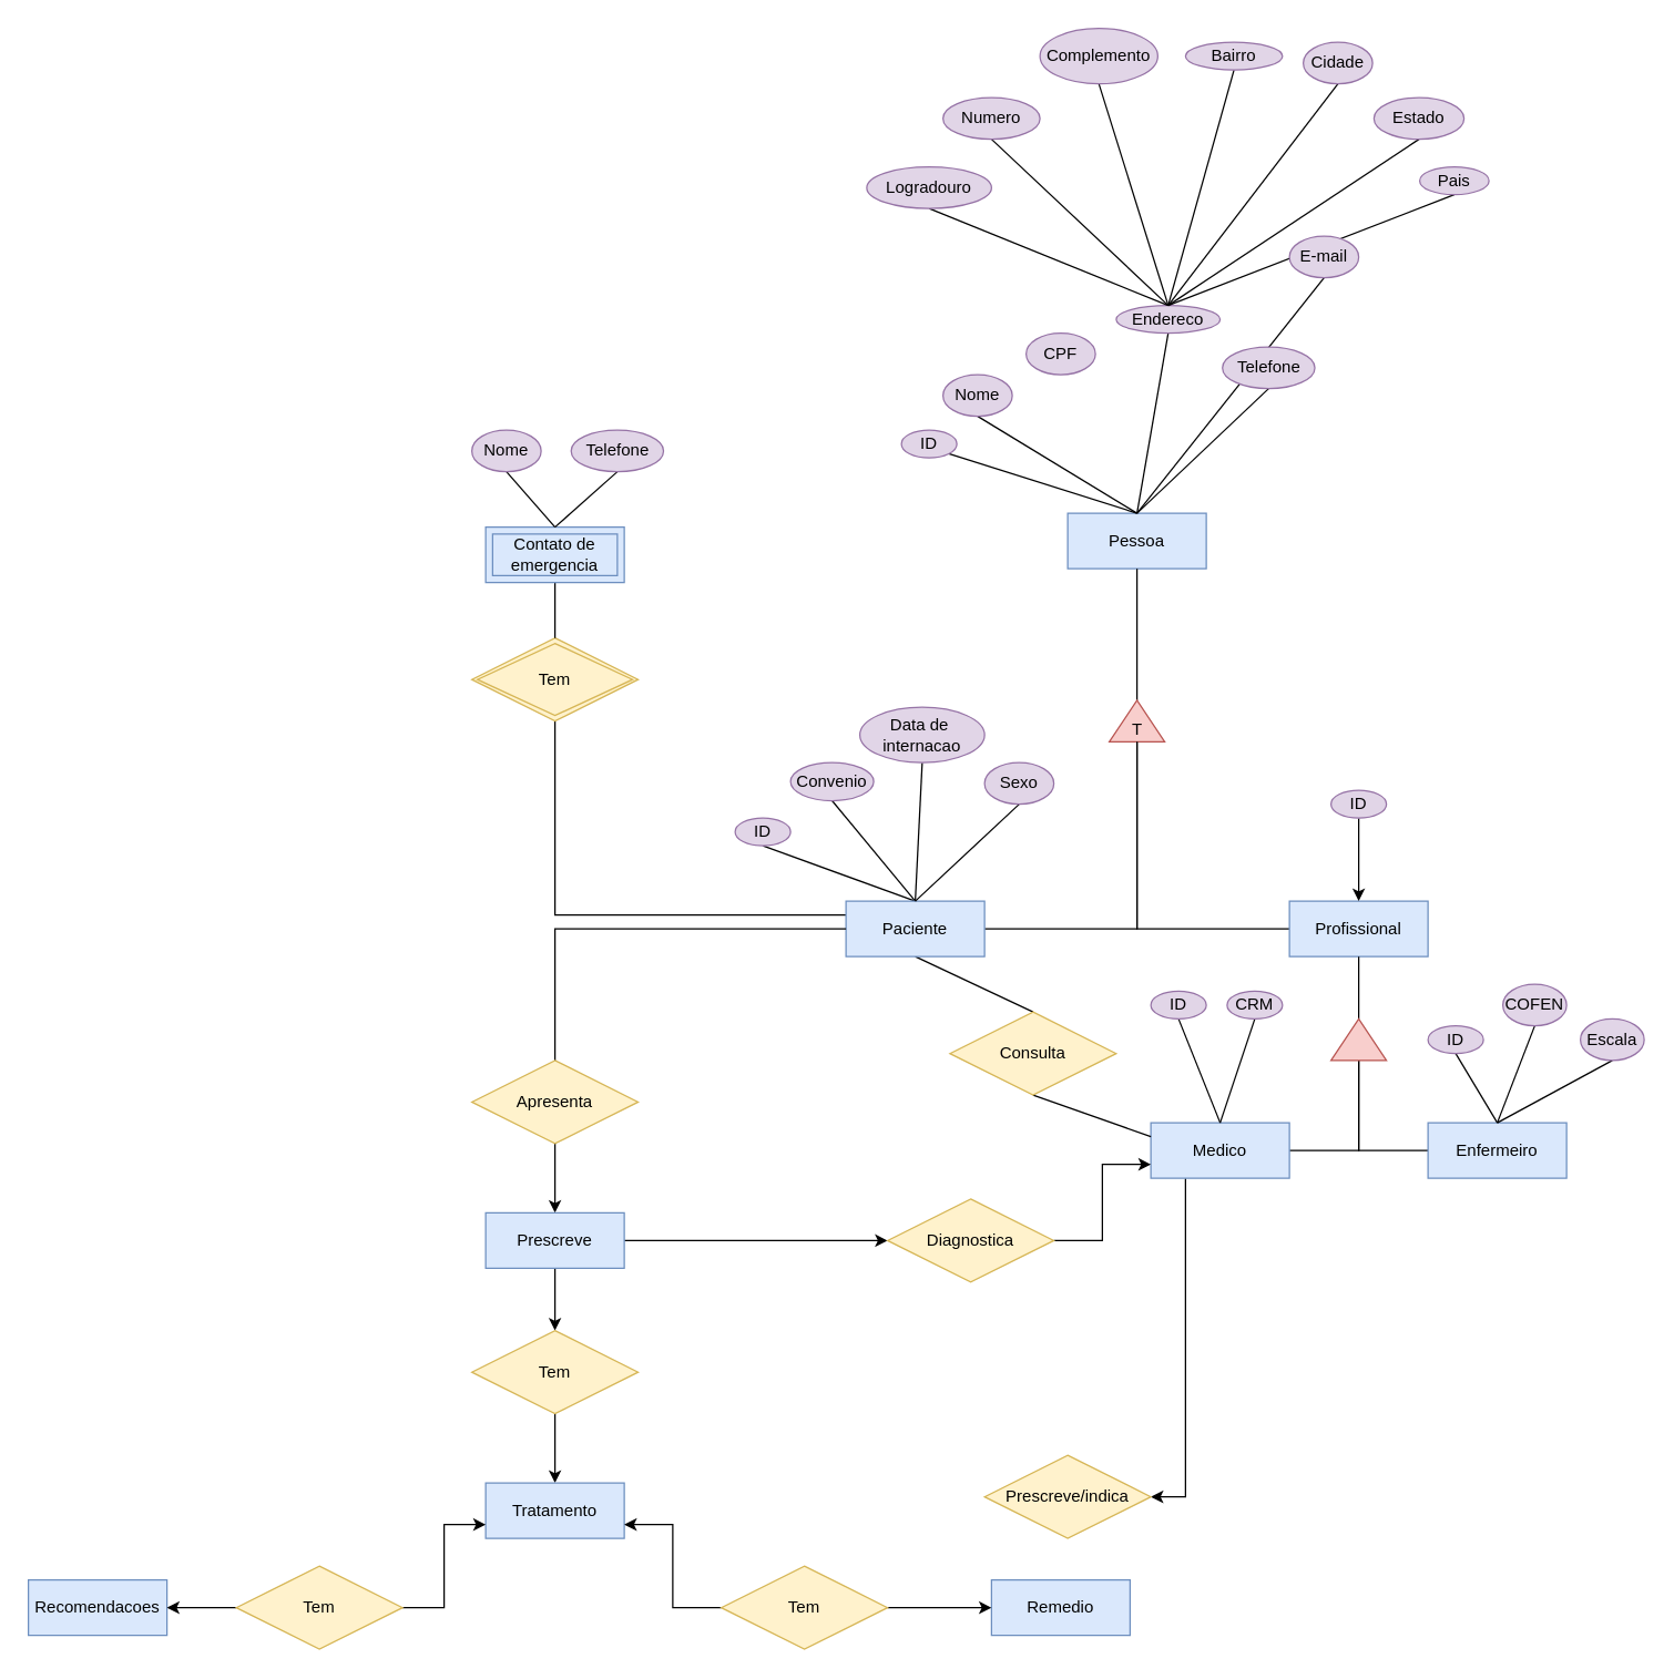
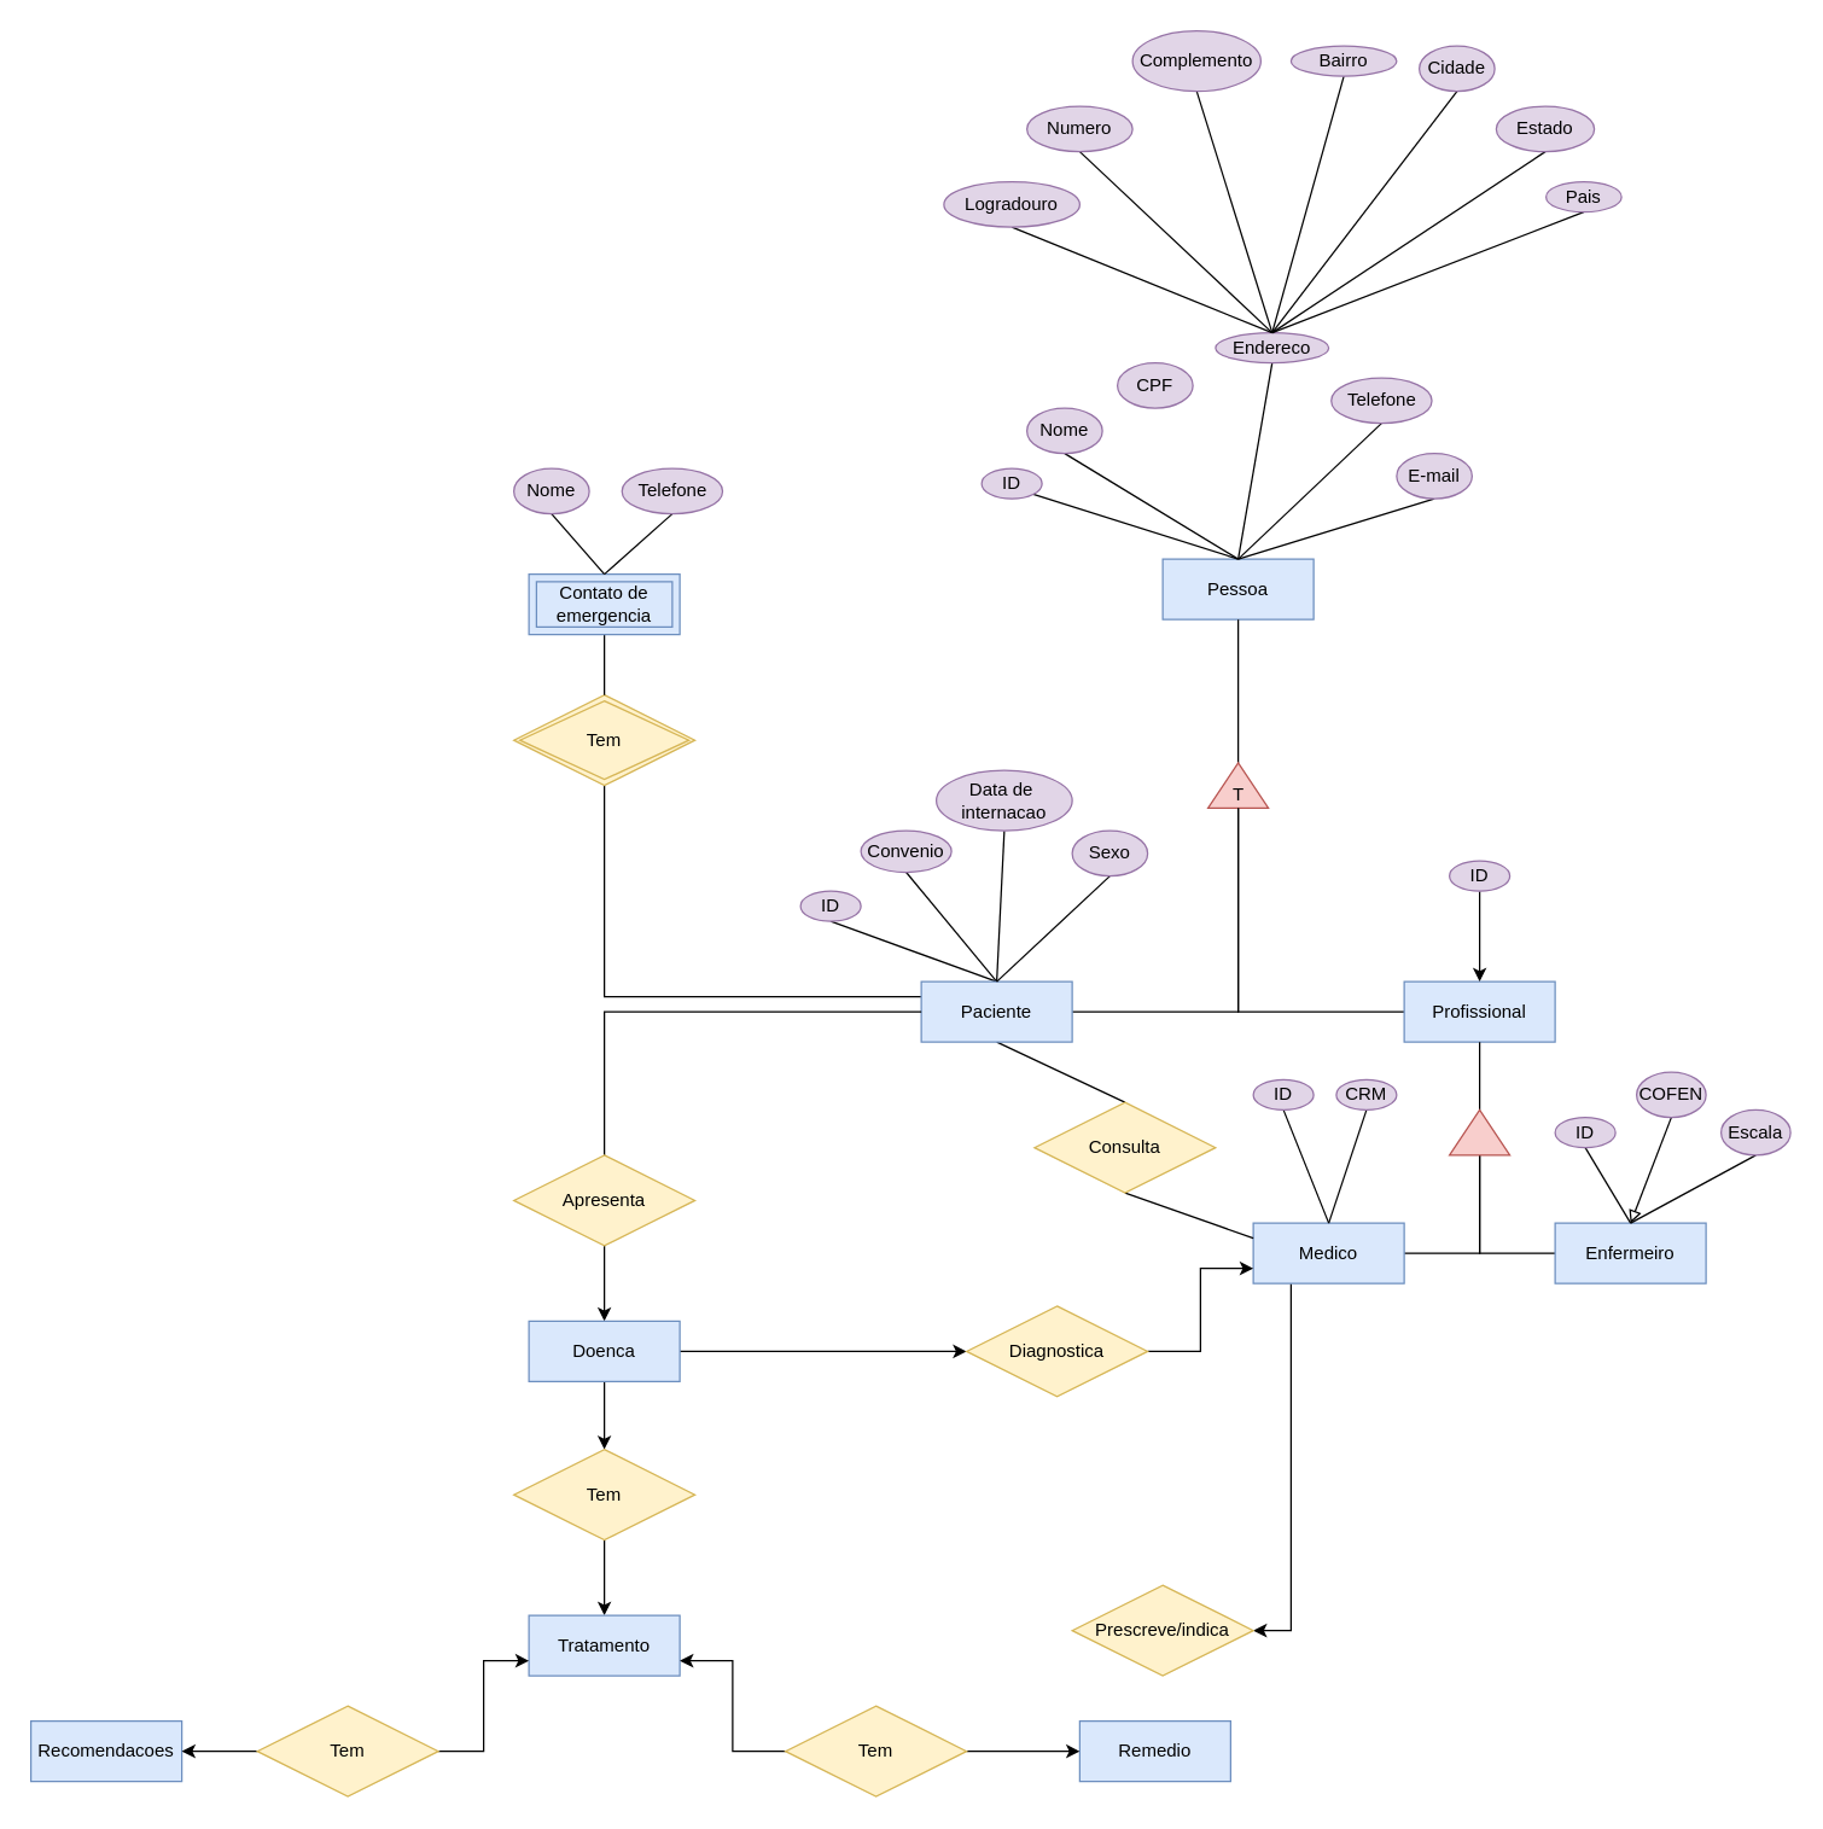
- <mxCell id="27" value="E-mail" style="ellipse;whiteSpace=wrap;html=1;align=center;fillColor=#e1d5e7;strokeColor=#9673a6;" vertex="1" parent="1"><mxGeometry x="930" y="170" width="50" height="30" as="geometry" /></mxCell>
+ <mxCell id="27" value="E-mail" style="ellipse;whiteSpace=wrap;html=1;align=center;fillColor=#e1d5e7;strokeColor=#9673a6;" vertex="1" parent="1"><mxGeometry x="925" y="300" width="50" height="30" as="geometry" /></mxCell>
- <mxCell id="69" style="edgeStyle=none;rounded=0;orthogonalLoop=1;jettySize=auto;html=1;exitX=0.5;exitY=1;exitDx=0;exitDy=0;entryX=0.5;entryY=0;entryDx=0;entryDy=0;endArrow=none;endFill=0;" edge="1" parent="1" source="70" target="56"><mxGeometry relative="1" as="geometry" /></mxCell>
+ <mxCell id="69" style="edgeStyle=none;rounded=0;orthogonalLoop=1;jettySize=auto;html=1;exitX=0.5;exitY=1;exitDx=0;exitDy=0;entryX=0.5;entryY=0;entryDx=0;entryDy=0;endArrow=block;endFill=0;" edge="1" parent="1" source="70" target="56"><mxGeometry relative="1" as="geometry" /></mxCell>
- <mxCell id="78" value="Prescreve" style="whiteSpace=wrap;html=1;align=center;fillColor=#dae8fc;strokeColor=#6c8ebf;" vertex="1" parent="1"><mxGeometry x="350" y="875" width="100" height="40" as="geometry" /></mxCell>
+ <mxCell id="78" value="Doenca" style="whiteSpace=wrap;html=1;align=center;fillColor=#dae8fc;strokeColor=#6c8ebf;" vertex="1" parent="1"><mxGeometry x="350" y="875" width="100" height="40" as="geometry" /></mxCell>
